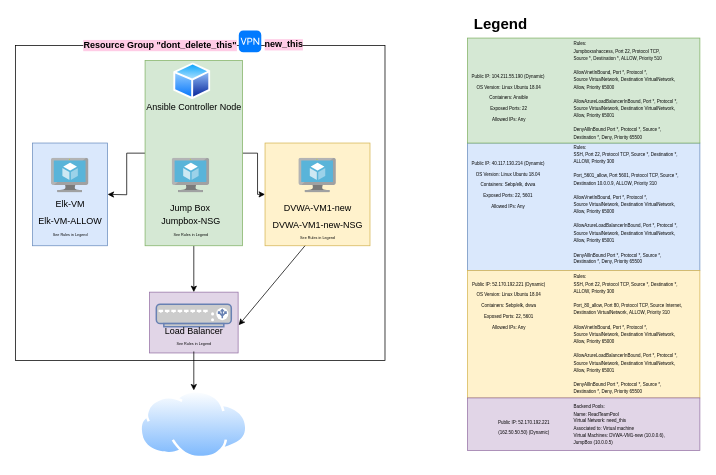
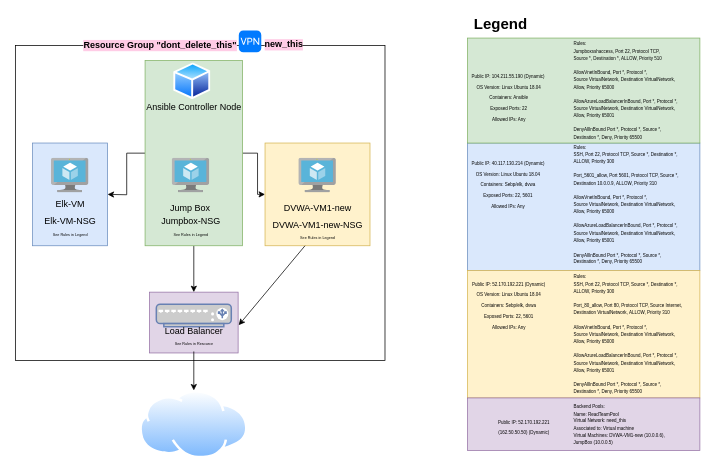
- <mxCell id="25" value="Elk-VM-ALLOW&lt;br style=&quot;font-size: 6px&quot;&gt;&lt;font style=&quot;font-size: 5px&quot;&gt;See Rules in Legend&lt;/font&gt;" style="text;html=1;resizable=0;autosize=1;align=center;verticalAlign=middle;points=[];fillColor=none;strokeColor=none;rounded=0;shadow=0;dashed=0;" parent="1" vertex="1"><mxGeometry x="53" y="282" width="80" height="40" as="geometry" /></mxCell>
+ <mxCell id="25" value="Elk-VM-NSG&lt;br style=&quot;font-size: 6px&quot;&gt;&lt;font style=&quot;font-size: 5px&quot;&gt;See Rules in Legend&lt;/font&gt;" style="text;html=1;resizable=0;autosize=1;align=center;verticalAlign=middle;points=[];fillColor=none;strokeColor=none;rounded=0;shadow=0;dashed=0;" parent="1" vertex="1"><mxGeometry x="53" y="282" width="80" height="40" as="geometry" /></mxCell>
- <mxCell id="38" value="Load Balancer&lt;br style=&quot;font-size: 6px&quot;&gt;&lt;span style=&quot;font-size: 5px&quot;&gt;See Rules in Legend&lt;/span&gt;" style="text;html=1;resizable=1;autosize=1;align=center;verticalAlign=middle;points=[];fillColor=none;strokeColor=none;rounded=0;shadow=0;dashed=0;" vertex="1" parent="1"><mxGeometry x="213" y="428" width="90" height="40" as="geometry" /></mxCell>
+ <mxCell id="38" value="Load Balancer&lt;br style=&quot;font-size: 6px&quot;&gt;&lt;span style=&quot;font-size: 5px&quot;&gt;See Rules in Resource&lt;/span&gt;" style="text;html=1;resizable=1;autosize=1;align=center;verticalAlign=middle;points=[];fillColor=none;strokeColor=none;rounded=0;shadow=0;dashed=0;" vertex="1" parent="1"><mxGeometry x="213" y="428" width="90" height="40" as="geometry" /></mxCell>
